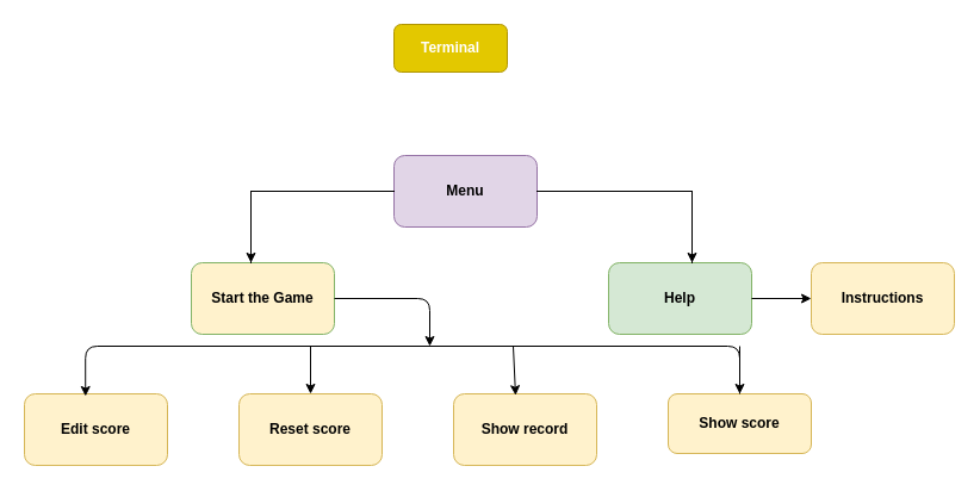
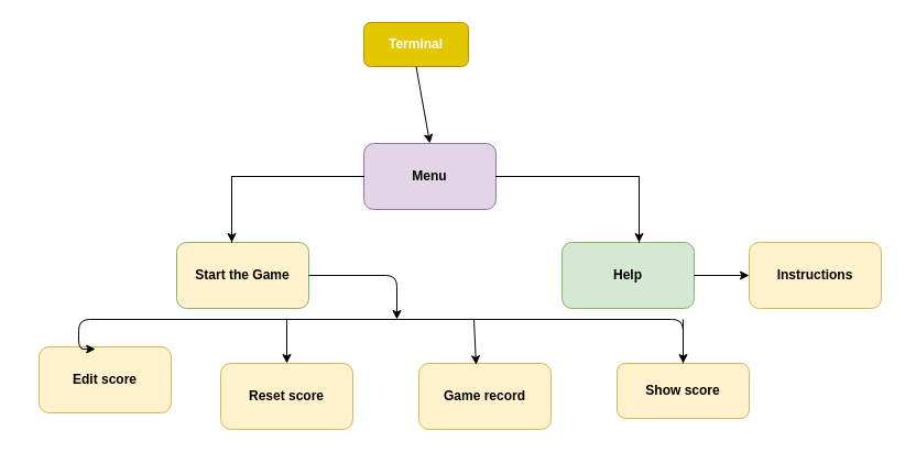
+ <mxCell id="19" value="" style="endArrow=classic;html=1;entryX=0.5;entryY=0;entryDx=0;entryDy=0;exitX=0.5;exitY=1;exitDx=0;exitDy=0;" edge="1" parent="1" source="2" target="3"><mxGeometry width="50" height="50" relative="1" as="geometry"><mxPoint x="380" y="270" as="sourcePoint" /><mxPoint x="430" y="220" as="targetPoint" /></mxGeometry></mxCell>
- <mxCell id="9" value="&lt;b&gt;Edit score&lt;/b&gt;" style="rounded=1;whiteSpace=wrap;html=1;fillColor=#fff2cc;strokeColor=#d6b656;" vertex="1" parent="1"><mxGeometry x="20" y="330" width="120" height="60" as="geometry" /></mxCell>
+ <mxCell id="9" value="&lt;b&gt;Edit score&lt;/b&gt;" style="rounded=1;whiteSpace=wrap;html=1;fillColor=#fff2cc;strokeColor=#d6b656;" vertex="1" parent="1"><mxGeometry x="35" y="315" width="120" height="60" as="geometry" /></mxCell>
- <mxCell id="10" value="&lt;b&gt;Show record&lt;/b&gt;" style="rounded=1;whiteSpace=wrap;html=1;fillColor=#fff2cc;strokeColor=#d6b656;" vertex="1" parent="1"><mxGeometry x="380" y="330" width="120" height="60" as="geometry" /></mxCell>
+ <mxCell id="10" value="&lt;b&gt;Game record&lt;/b&gt;" style="rounded=1;whiteSpace=wrap;html=1;fillColor=#fff2cc;strokeColor=#d6b656;" vertex="1" parent="1"><mxGeometry x="380" y="330" width="120" height="60" as="geometry" /></mxCell>
